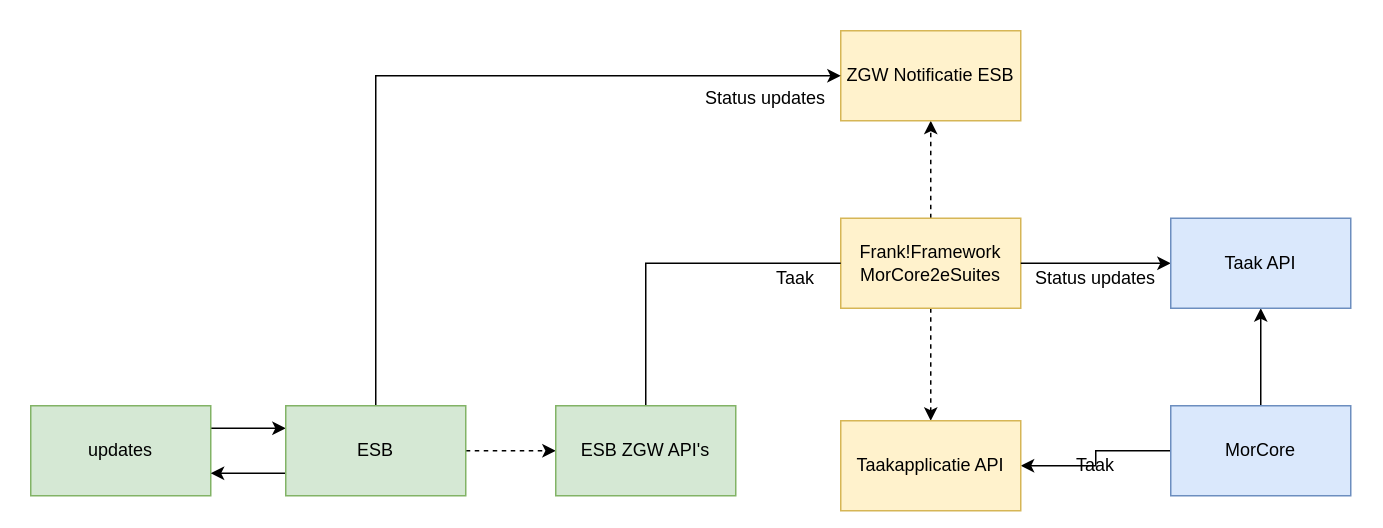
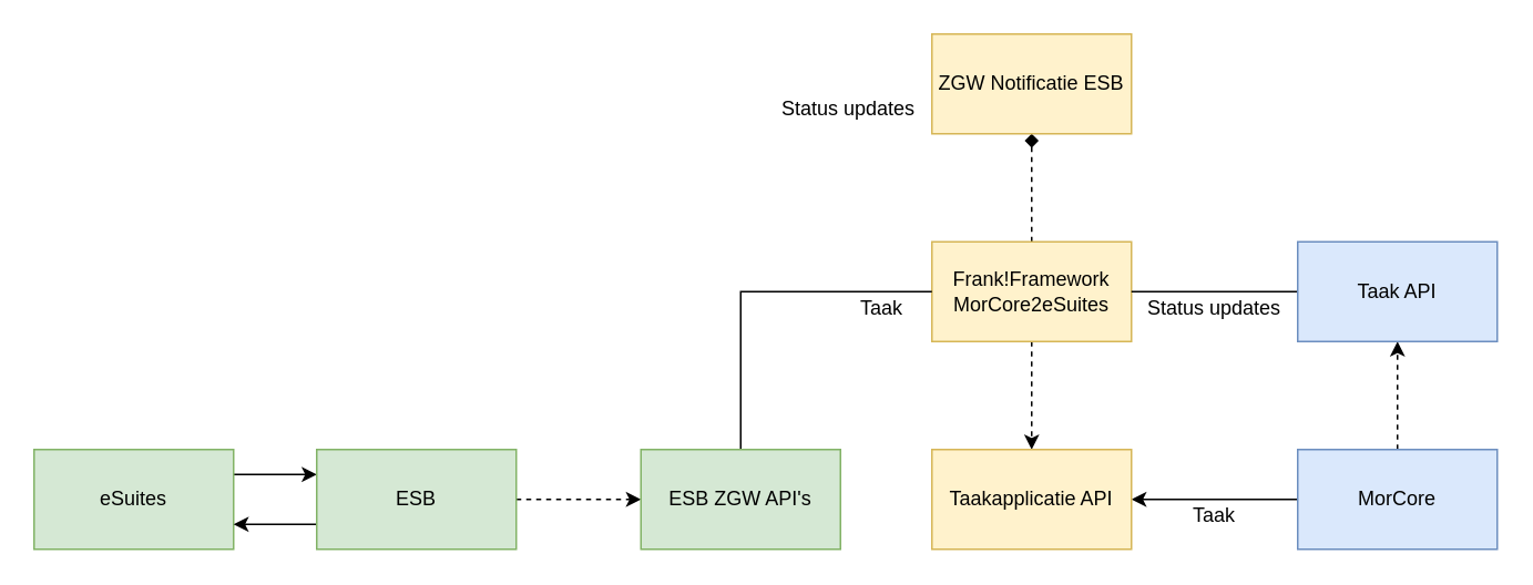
- <mxCell id="12" style="edgeStyle=orthogonalEdgeStyle;rounded=0;orthogonalLoop=1;jettySize=auto;html=1;entryX=0;entryY=0.5;entryDx=0;entryDy=0;exitX=0.5;exitY=0;exitDx=0;exitDy=0;" edge="1" parent="1" source="18" target="11"><mxGeometry relative="1" as="geometry" /></mxCell>
- <mxCell id="6" style="edgeStyle=orthogonalEdgeStyle;rounded=0;orthogonalLoop=1;jettySize=auto;html=1;entryX=0.5;entryY=1;entryDx=0;entryDy=0;dashed=1;" edge="1" parent="1" source="7" target="11"><mxGeometry relative="1" as="geometry" /></mxCell>
+ <mxCell id="6" style="edgeStyle=orthogonalEdgeStyle;rounded=0;orthogonalLoop=1;jettySize=auto;html=1;entryX=0.5;entryY=1;entryDx=0;entryDy=0;dashed=1;endArrow=diamond;" edge="1" parent="1" source="7" target="11"><mxGeometry relative="1" as="geometry" /></mxCell>
- <mxCell id="10" style="edgeStyle=orthogonalEdgeStyle;rounded=0;orthogonalLoop=1;jettySize=auto;html=1;entryX=0;entryY=0.5;entryDx=0;entryDy=0;exitX=1;exitY=0.5;exitDx=0;exitDy=0;" edge="1" parent="1" source="7" target="19"><mxGeometry relative="1" as="geometry" /></mxCell>
+ <mxCell id="10" style="edgeStyle=orthogonalEdgeStyle;rounded=0;orthogonalLoop=1;jettySize=auto;html=1;entryX=0;entryY=0.5;entryDx=0;entryDy=0;exitX=1;exitY=0.5;exitDx=0;exitDy=0;endArrow=none;" edge="1" parent="1" source="7" target="19"><mxGeometry relative="1" as="geometry" /></mxCell>
- <mxCell id="3" style="edgeStyle=orthogonalEdgeStyle;rounded=0;orthogonalLoop=1;jettySize=auto;html=1;entryX=0.5;entryY=1;entryDx=0;entryDy=0;dashed=0;" edge="1" parent="1" source="4" target="19"><mxGeometry relative="1" as="geometry" /></mxCell>
+ <mxCell id="3" style="edgeStyle=orthogonalEdgeStyle;rounded=0;orthogonalLoop=1;jettySize=auto;html=1;entryX=0.5;entryY=1;entryDx=0;entryDy=0;dashed=1;" edge="1" parent="1" source="4" target="19"><mxGeometry relative="1" as="geometry" /></mxCell>
- <mxCell id="15" value="updates" style="rounded=0;whiteSpace=wrap;html=1;fillColor=#d5e8d4;strokeColor=#82b366;" vertex="1" parent="1"><mxGeometry x="20" y="270" width="120" height="60" as="geometry" /></mxCell>
+ <mxCell id="15" value="eSuites" style="rounded=0;whiteSpace=wrap;html=1;fillColor=#d5e8d4;strokeColor=#82b366;" vertex="1" parent="1"><mxGeometry x="20" y="270" width="120" height="60" as="geometry" /></mxCell>
- <mxCell id="16" value="ESB ZGW API's" style="rounded=0;whiteSpace=wrap;html=1;fillColor=#d5e8d4;strokeColor=#82b366;" vertex="1" parent="1"><mxGeometry x="370" y="270" width="120" height="60" as="geometry" /></mxCell>
+ <mxCell id="16" value="ESB ZGW API's" style="rounded=0;whiteSpace=wrap;html=1;fillColor=#d5e8d4;strokeColor=#82b366;" vertex="1" parent="1"><mxGeometry x="385" y="270" width="120" height="60" as="geometry" /></mxCell>
- <mxCell id="9" value="Taakapplicatie API" style="rounded=0;whiteSpace=wrap;html=1;fillColor=#fff2cc;strokeColor=#d6b656;" vertex="1" parent="1"><mxGeometry x="560" y="280" width="120" height="60" as="geometry" /></mxCell>
+ <mxCell id="9" value="Taakapplicatie API" style="rounded=0;whiteSpace=wrap;html=1;fillColor=#fff2cc;strokeColor=#d6b656;" vertex="1" parent="1"><mxGeometry x="560" y="270" width="120" height="60" as="geometry" /></mxCell>
